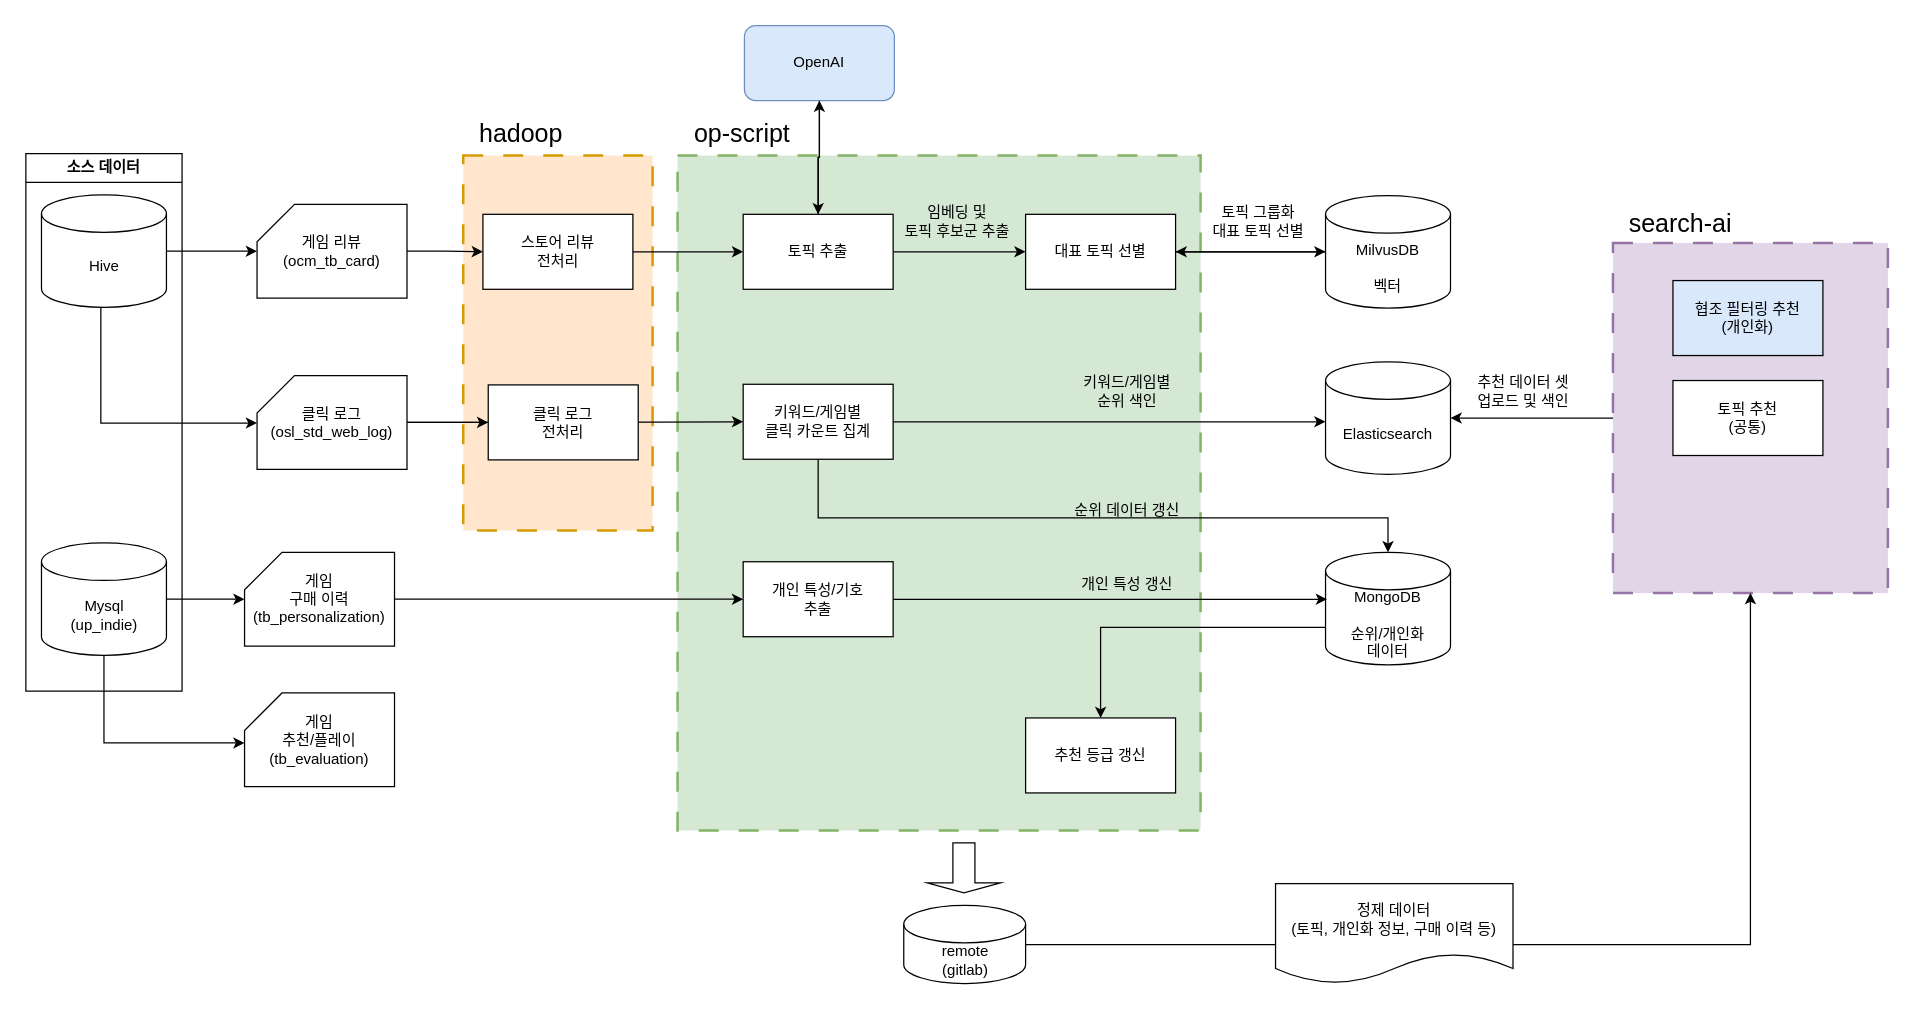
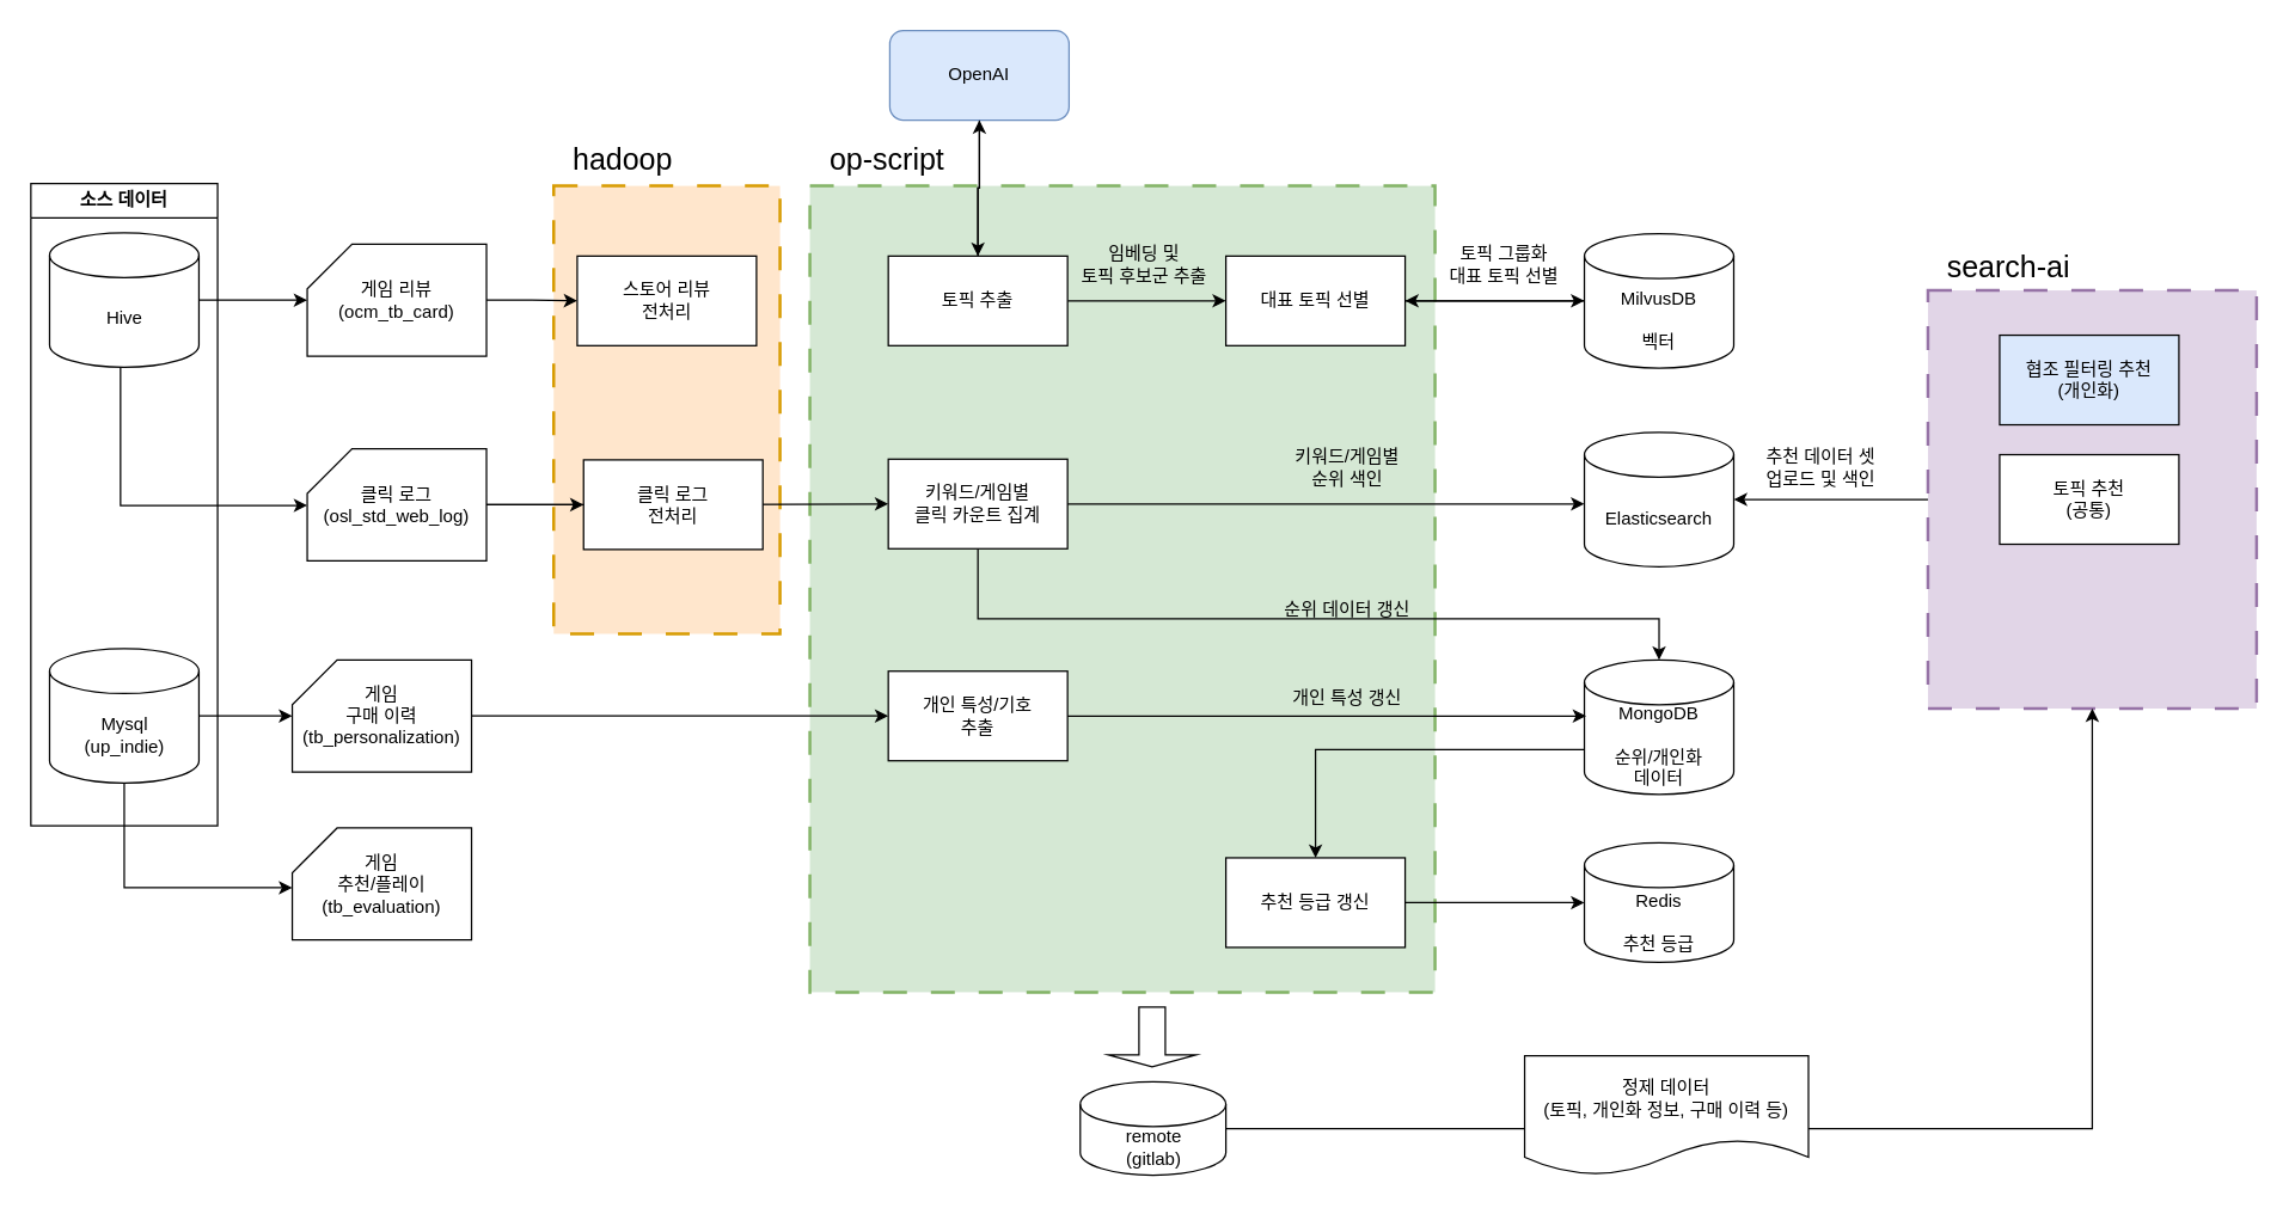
- <mxCell id="13" style="edgeStyle=orthogonalEdgeStyle;rounded=0;orthogonalLoop=1;jettySize=auto;html=1;" edge="1" parent="1" source="47" target="25"><mxGeometry relative="1" as="geometry" /></mxCell>
+ <mxCell id="50" style="edgeStyle=orthogonalEdgeStyle;rounded=0;orthogonalLoop=1;jettySize=auto;html=1;" edge="1" parent="1" source="51" target="48"><mxGeometry relative="1" as="geometry" /></mxCell>
+ <mxCell id="48" value="Redis&lt;br&gt;&lt;br&gt;추천 등급" style="shape=cylinder3;whiteSpace=wrap;html=1;boundedLbl=1;backgroundOutline=1;size=15;" vertex="1" parent="1"><mxGeometry x="1060" y="564" width="100" height="80" as="geometry" /></mxCell>
